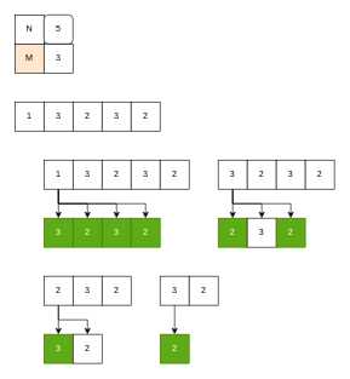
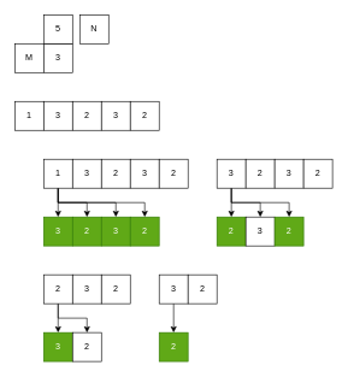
- <mxCell id="2" value="N" style="rounded=0;whiteSpace=wrap;html=1;" vertex="1" parent="1"><mxGeometry x="20" y="20" width="40" height="40" as="geometry" /></mxCell>
+ <mxCell id="2" value="N" style="rounded=0;whiteSpace=wrap;html=1;" vertex="1" parent="1"><mxGeometry x="110" y="20" width="40" height="40" as="geometry" /></mxCell>
- <mxCell id="5" value="5" style="whiteSpace=wrap;html=1;rounded=1;" vertex="1" parent="1"><mxGeometry x="60" y="20" width="40" height="40" as="geometry" /></mxCell>
+ <mxCell id="5" value="5" style="rounded=0;whiteSpace=wrap;html=1;" vertex="1" parent="1"><mxGeometry x="60" y="20" width="40" height="40" as="geometry" /></mxCell>
- <mxCell id="3" value="M" style="rounded=0;whiteSpace=wrap;html=1;fillColor=#ffe6cc;" vertex="1" parent="1"><mxGeometry x="20" y="60" width="40" height="40" as="geometry" /></mxCell>
+ <mxCell id="3" value="M" style="rounded=0;whiteSpace=wrap;html=1;" vertex="1" parent="1"><mxGeometry x="20" y="60" width="40" height="40" as="geometry" /></mxCell>
